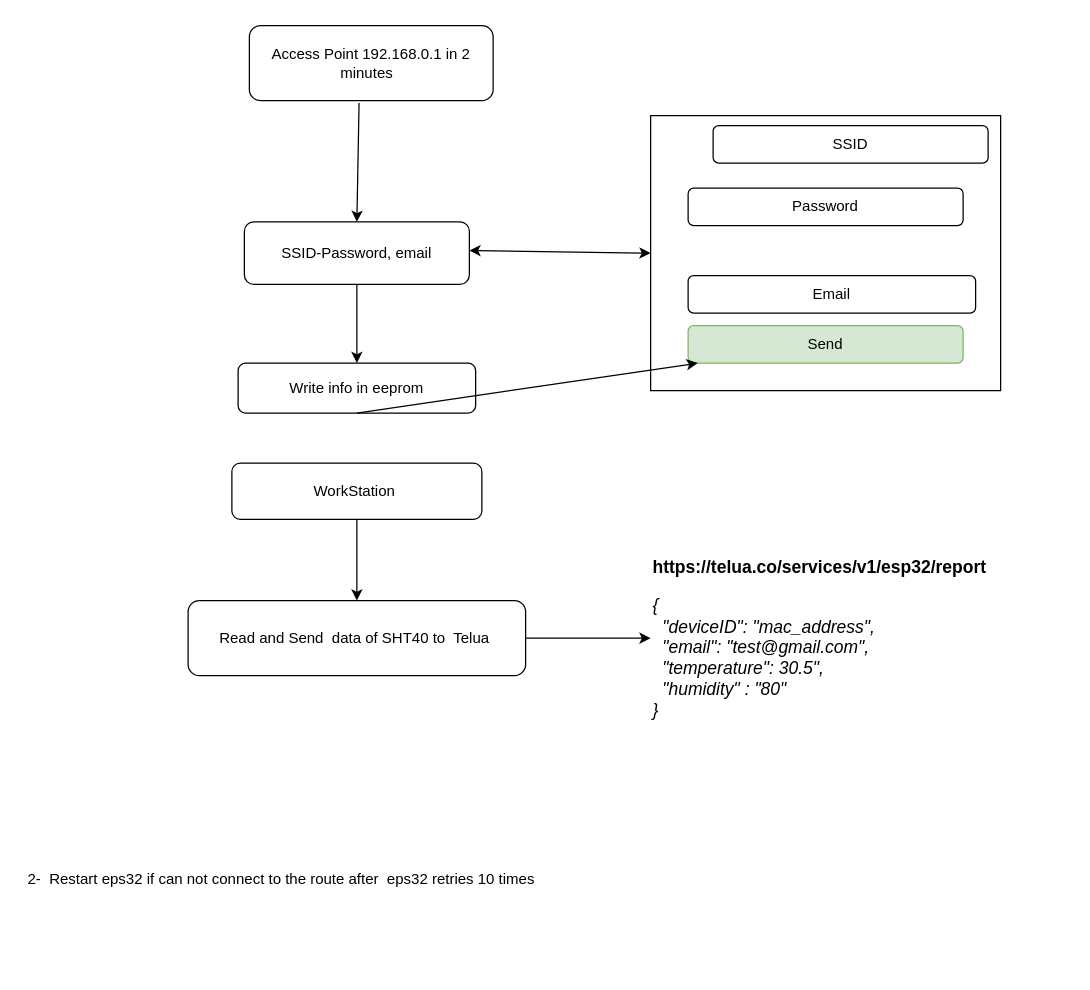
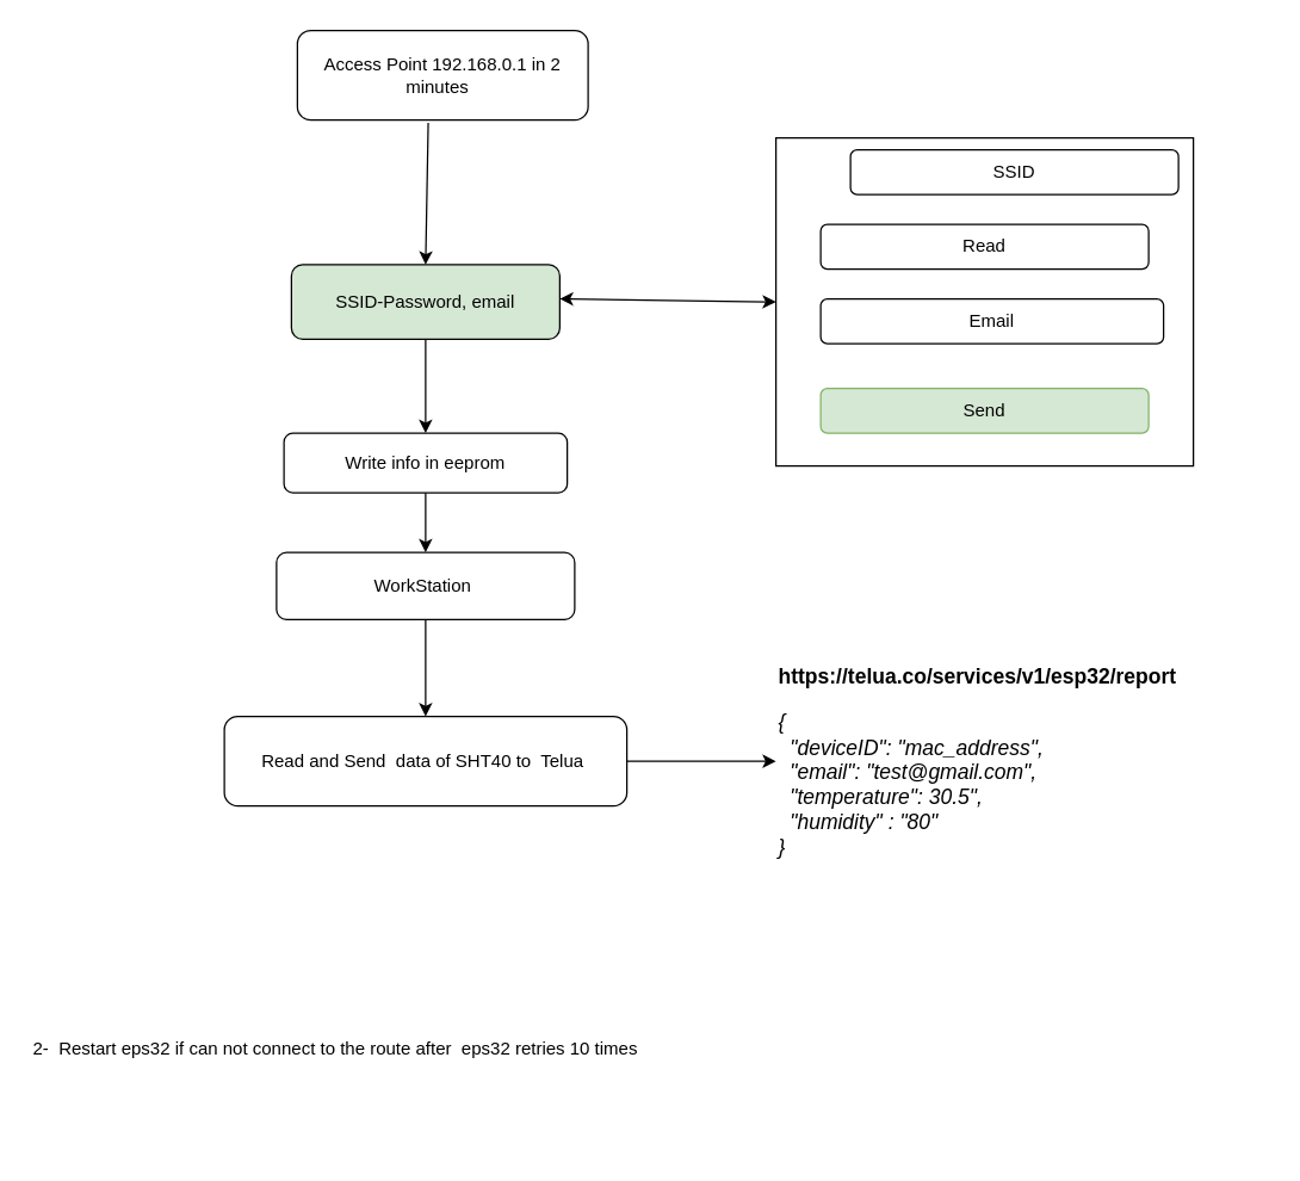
- <mxCell id="11" value="Password" style="rounded=1;whiteSpace=wrap;html=1;" vertex="1" parent="1"><mxGeometry x="550" y="150" width="220" height="30" as="geometry" /></mxCell>
+ <mxCell id="11" value="Read" style="rounded=1;whiteSpace=wrap;html=1;" vertex="1" parent="1"><mxGeometry x="550" y="150" width="220" height="30" as="geometry" /></mxCell>
- <mxCell id="3" value="SSID-Password, email" style="rounded=1;whiteSpace=wrap;html=1;" vertex="1" parent="1"><mxGeometry x="195" y="177" width="180" height="50" as="geometry" /></mxCell>
+ <mxCell id="3" value="SSID-Password, email" style="rounded=1;whiteSpace=wrap;html=1;fillColor=#d5e8d4;" vertex="1" parent="1"><mxGeometry x="195" y="177" width="180" height="50" as="geometry" /></mxCell>
- <mxCell id="12" value="Email" style="rounded=1;whiteSpace=wrap;html=1;" vertex="1" parent="1"><mxGeometry x="550" y="220" width="230" height="30" as="geometry" /></mxCell>
+ <mxCell id="12" value="Email" style="rounded=1;whiteSpace=wrap;html=1;" vertex="1" parent="1"><mxGeometry x="550" y="200" width="230" height="30" as="geometry" /></mxCell>
- <mxCell id="18" value="" style="endArrow=classic;html=1;exitX=0.5;exitY=1;exitDx=0;exitDy=0;" edge="1" parent="1" source="16" target="9"><mxGeometry width="50" height="50" relative="1" as="geometry"><mxPoint x="480" y="440" as="sourcePoint" /><mxPoint x="530" y="390" as="targetPoint" /></mxGeometry></mxCell>
+ <mxCell id="18" value="" style="endArrow=classic;html=1;exitX=0.5;exitY=1;exitDx=0;exitDy=0;" edge="1" parent="1" source="16" target="5"><mxGeometry width="50" height="50" relative="1" as="geometry"><mxPoint x="480" y="440" as="sourcePoint" /><mxPoint x="530" y="390" as="targetPoint" /></mxGeometry></mxCell>
